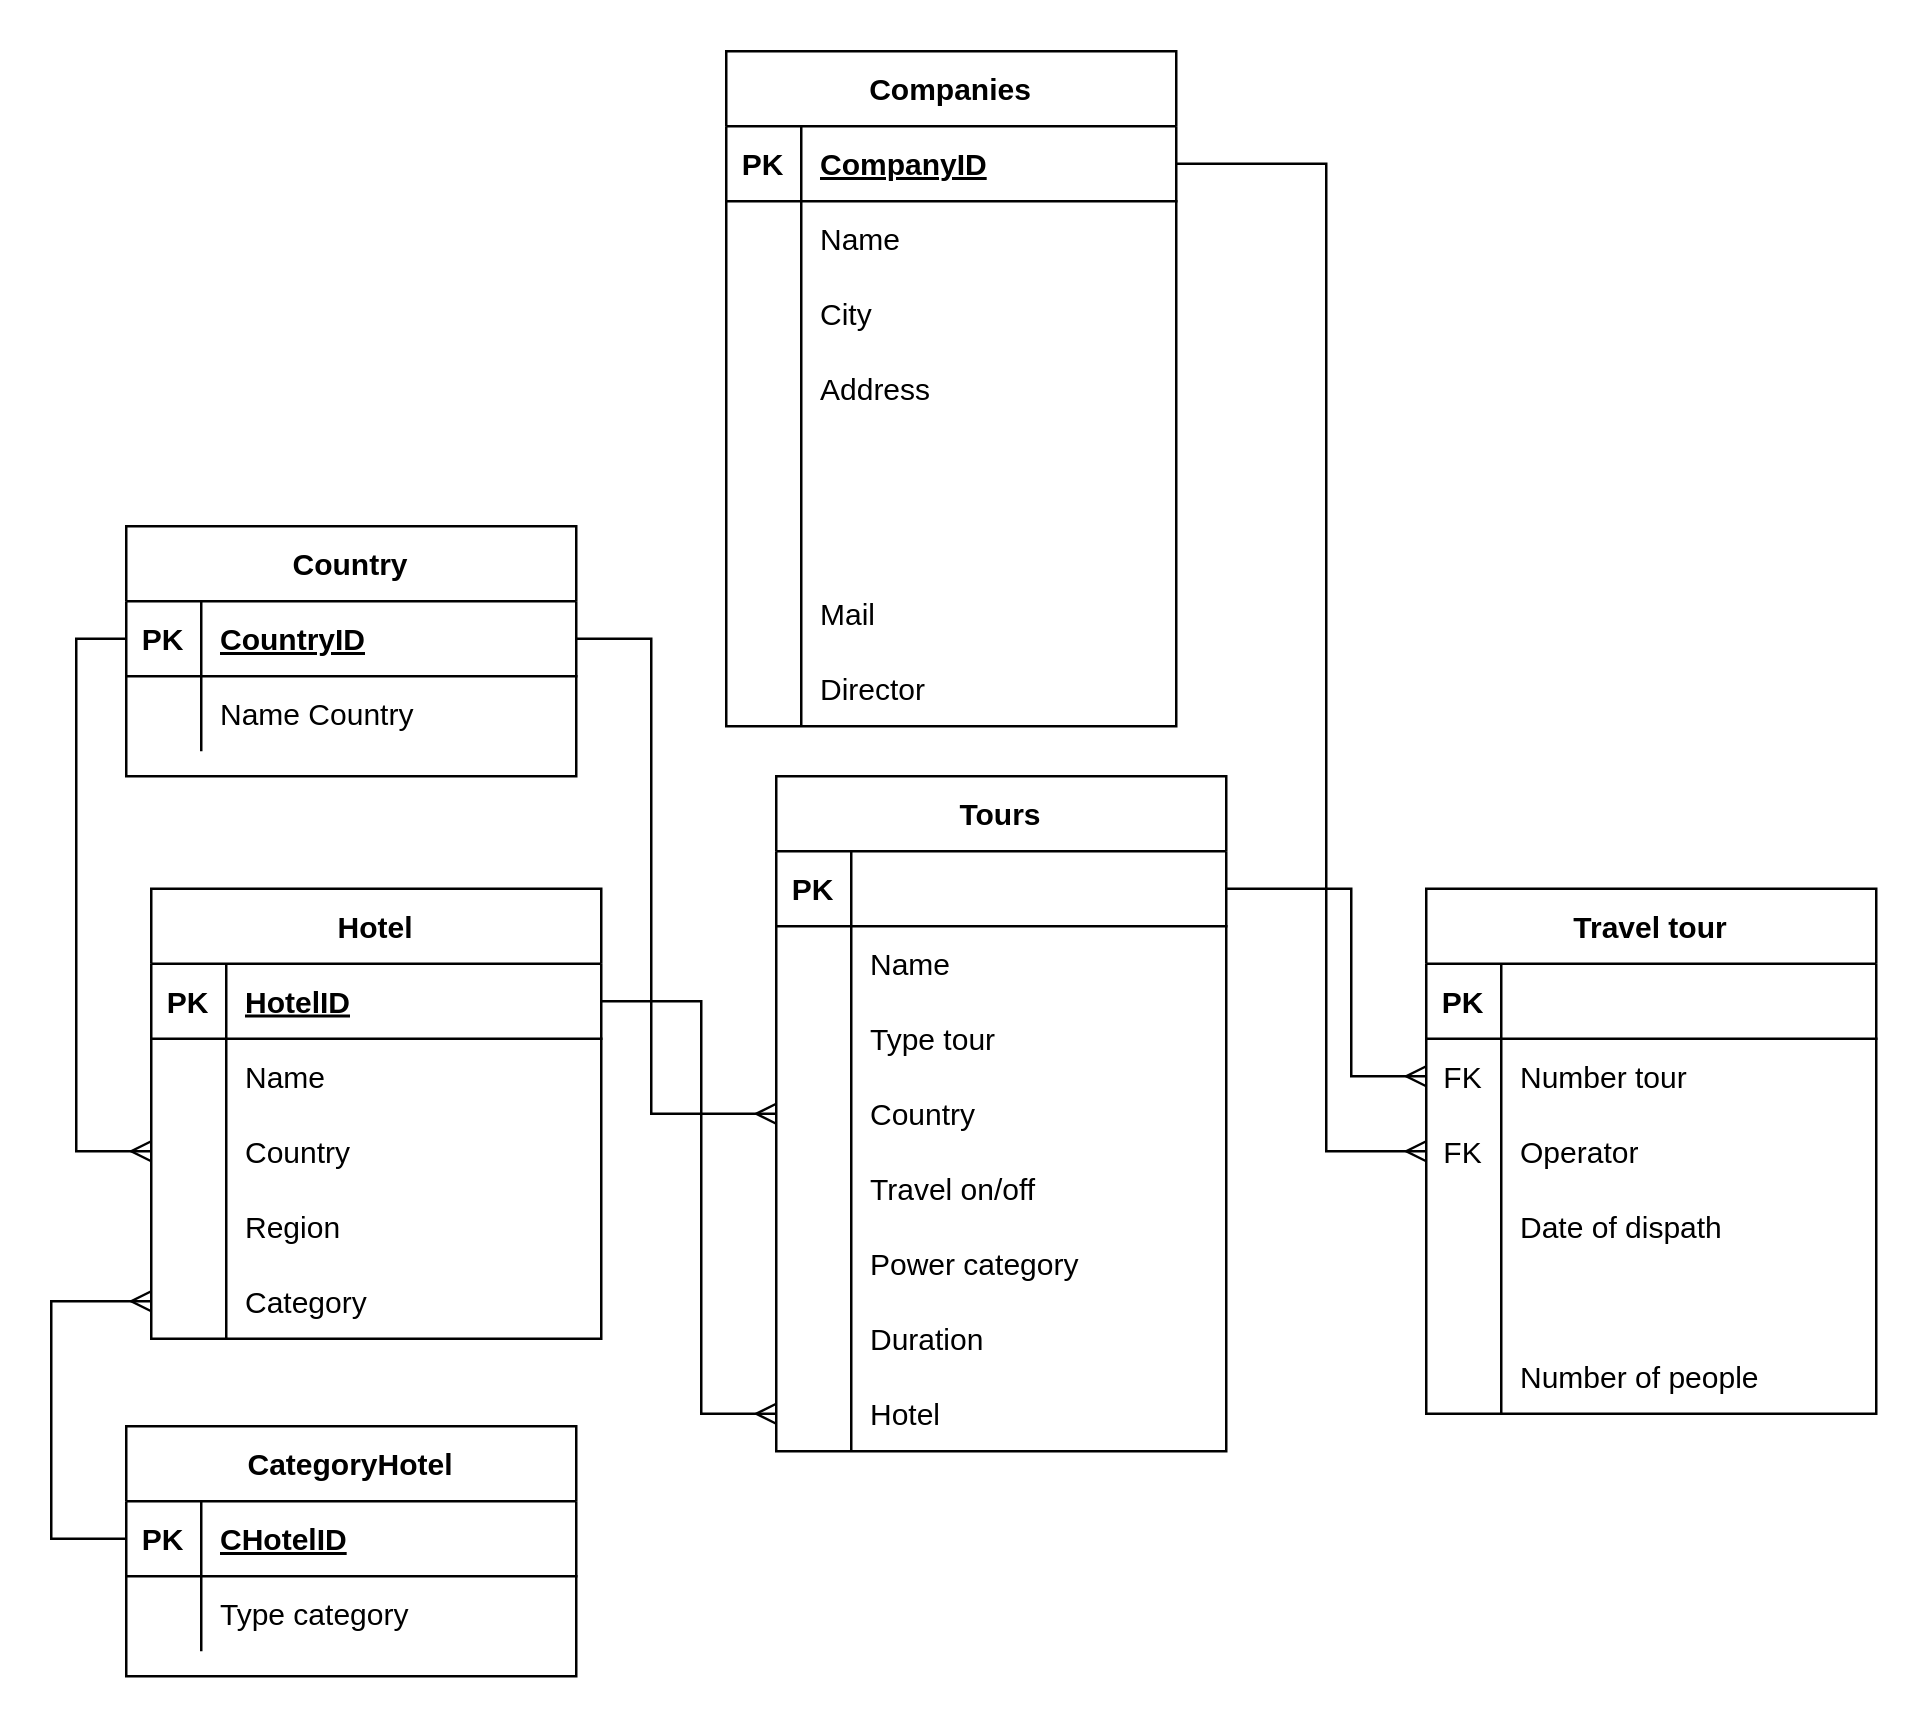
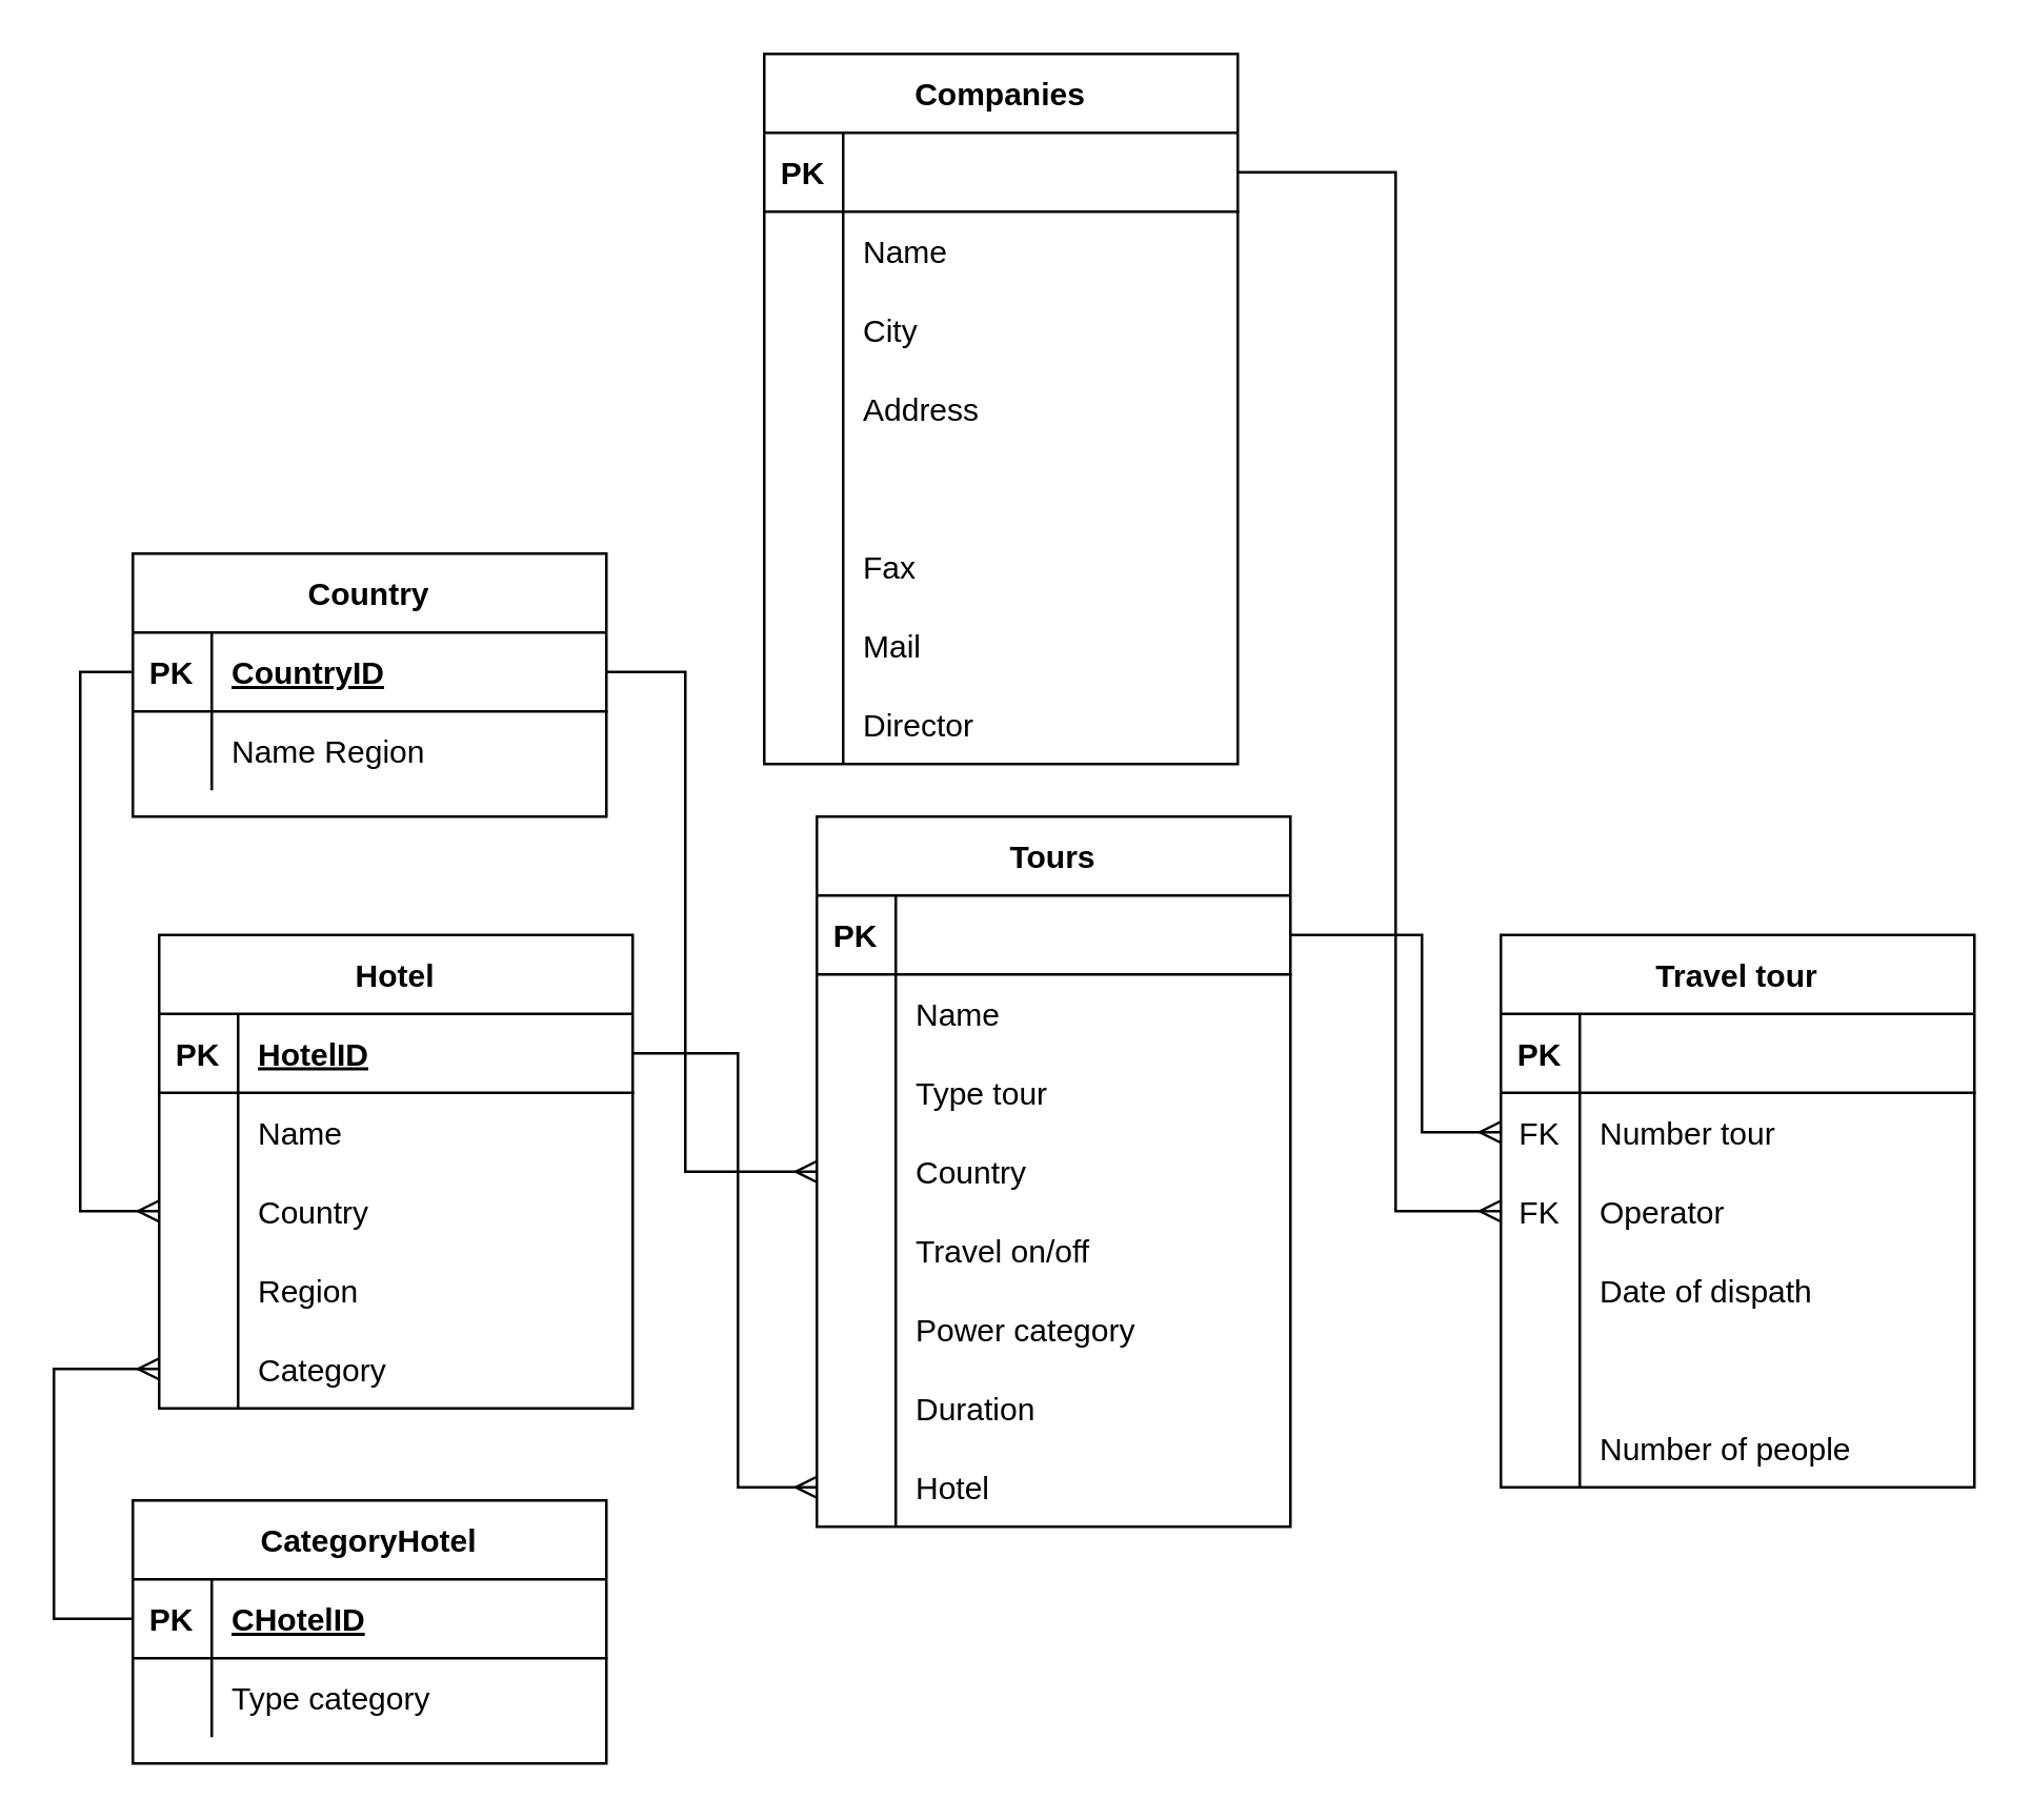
- <mxCell id="62" value="CompanуID" style="shape=partialRectangle;connectable=0;fillColor=none;top=0;left=0;bottom=0;right=0;align=left;spacingLeft=6;fontStyle=5;overflow=hidden;" parent="60" vertex="1"><mxGeometry x="30" width="150" height="30" as="geometry" /></mxCell>
+ <mxCell id="76" value="Fax" style="shape=partialRectangle;connectable=0;fillColor=none;top=0;left=0;bottom=0;right=0;align=left;spacingLeft=6;overflow=hidden;" parent="74" vertex="1"><mxGeometry x="30" width="150" height="30" as="geometry" /></mxCell>
- <mxCell id="100" value="Name Country" style="shape=partialRectangle;connectable=0;fillColor=none;top=0;left=0;bottom=0;right=0;align=left;spacingLeft=6;overflow=hidden;" parent="98" vertex="1"><mxGeometry x="30" width="150" height="30" as="geometry" /></mxCell>
+ <mxCell id="100" value="Name Region" style="shape=partialRectangle;connectable=0;fillColor=none;top=0;left=0;bottom=0;right=0;align=left;spacingLeft=6;overflow=hidden;" parent="98" vertex="1"><mxGeometry x="30" width="150" height="30" as="geometry" /></mxCell>
